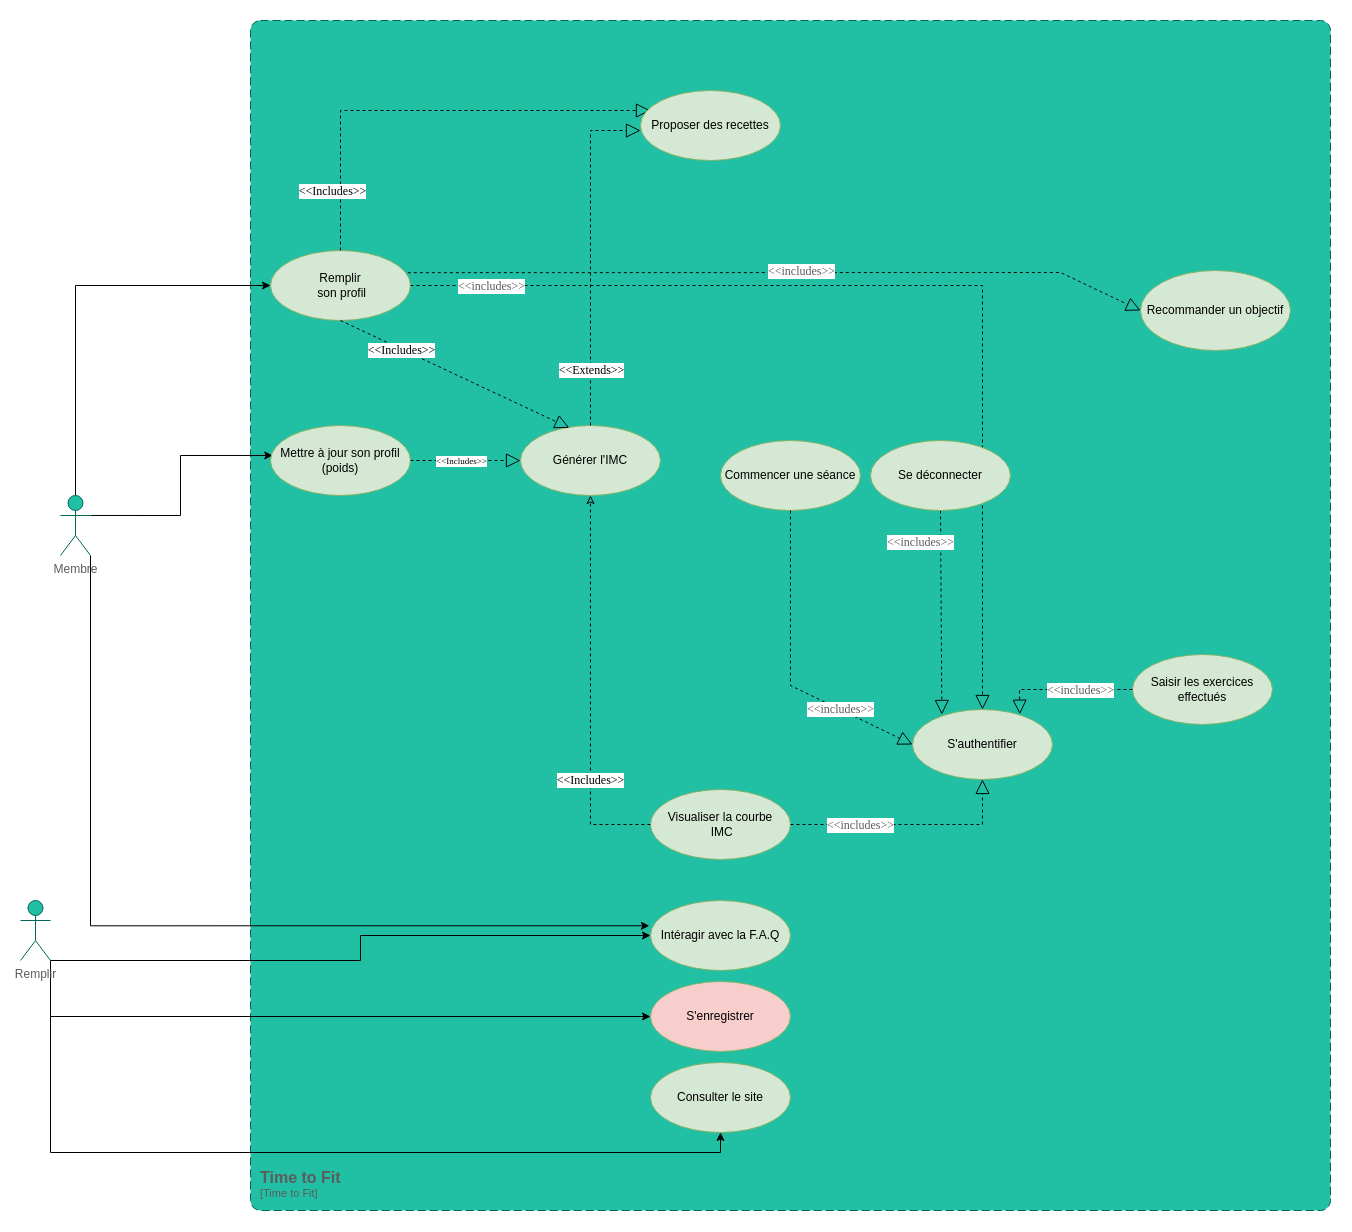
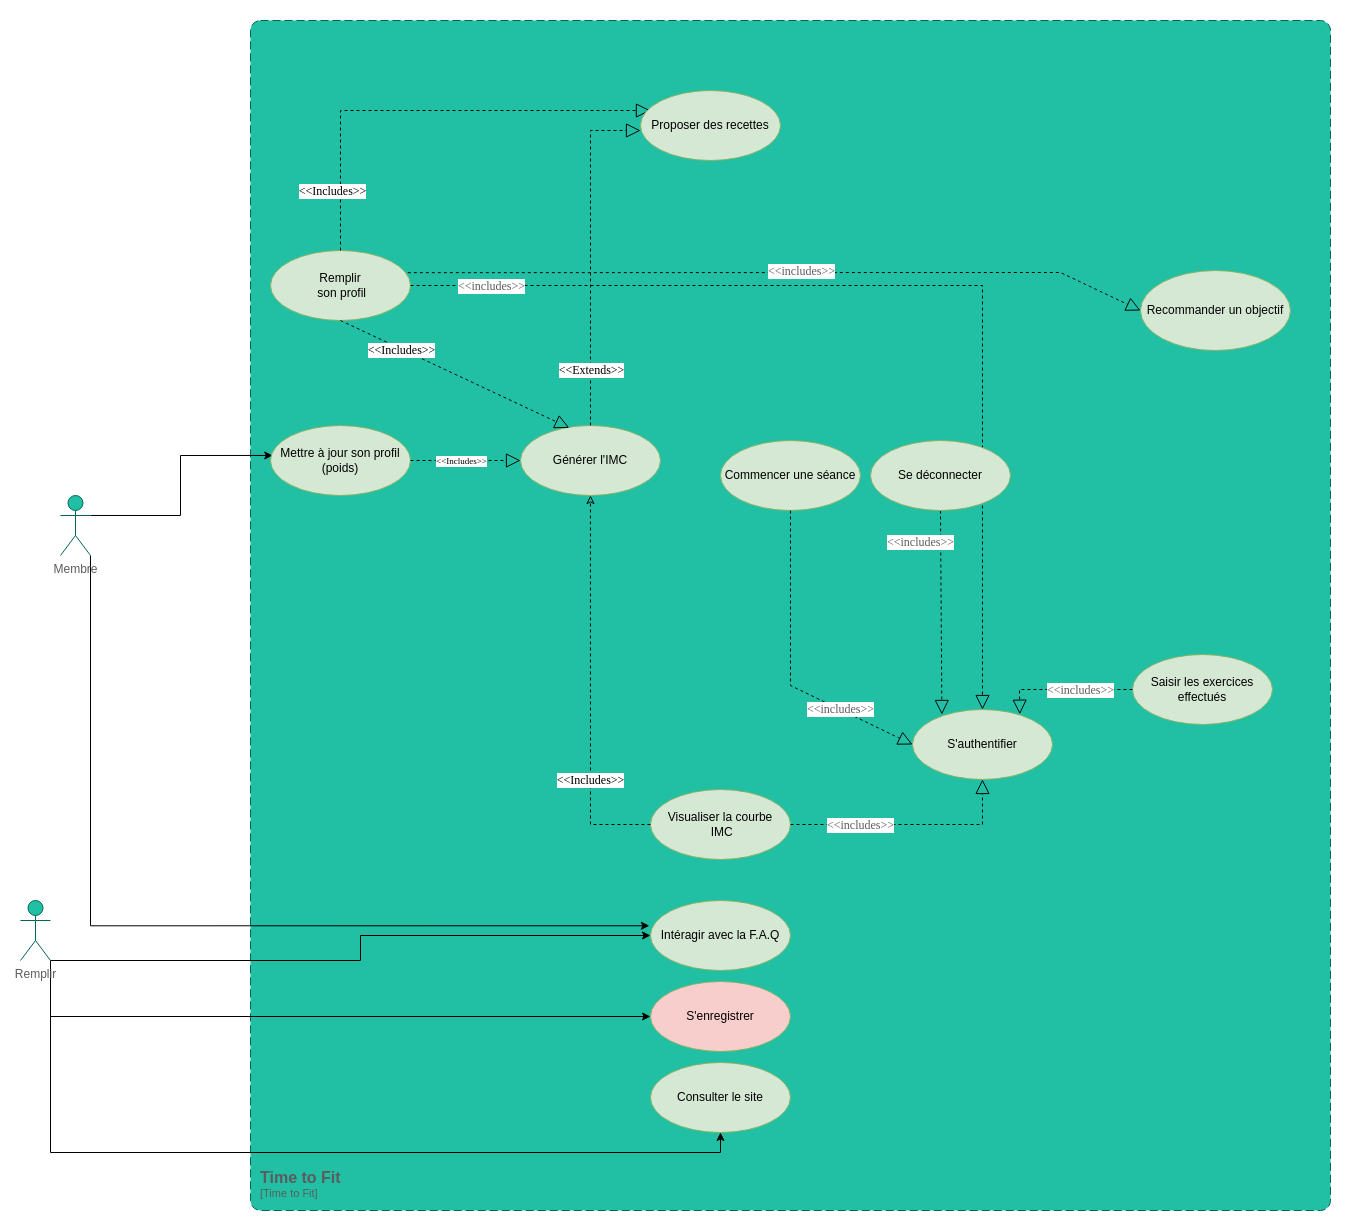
- <mxCell id="3" style="edgeStyle=orthogonalEdgeStyle;rounded=0;orthogonalLoop=1;jettySize=auto;html=1;exitX=0.5;exitY=0;exitDx=0;exitDy=0;exitPerimeter=0;entryX=0;entryY=0.5;entryDx=0;entryDy=0;" edge="1" parent="1" source="6" target="11"><mxGeometry relative="1" as="geometry" /></mxCell>
